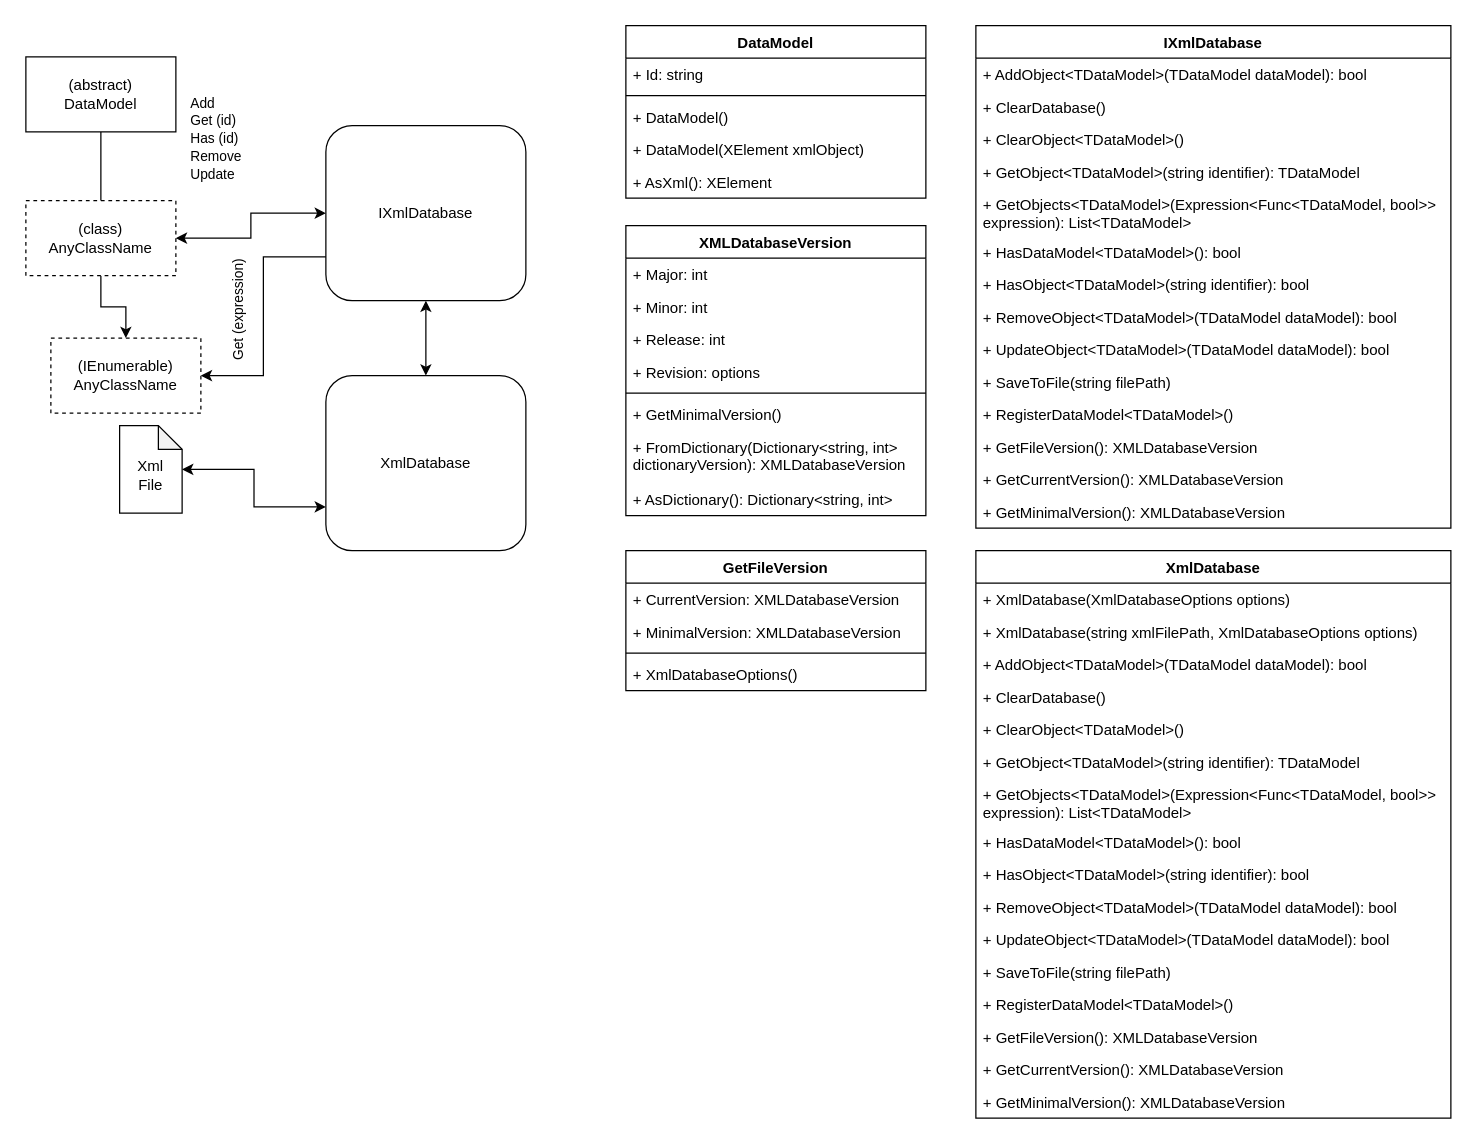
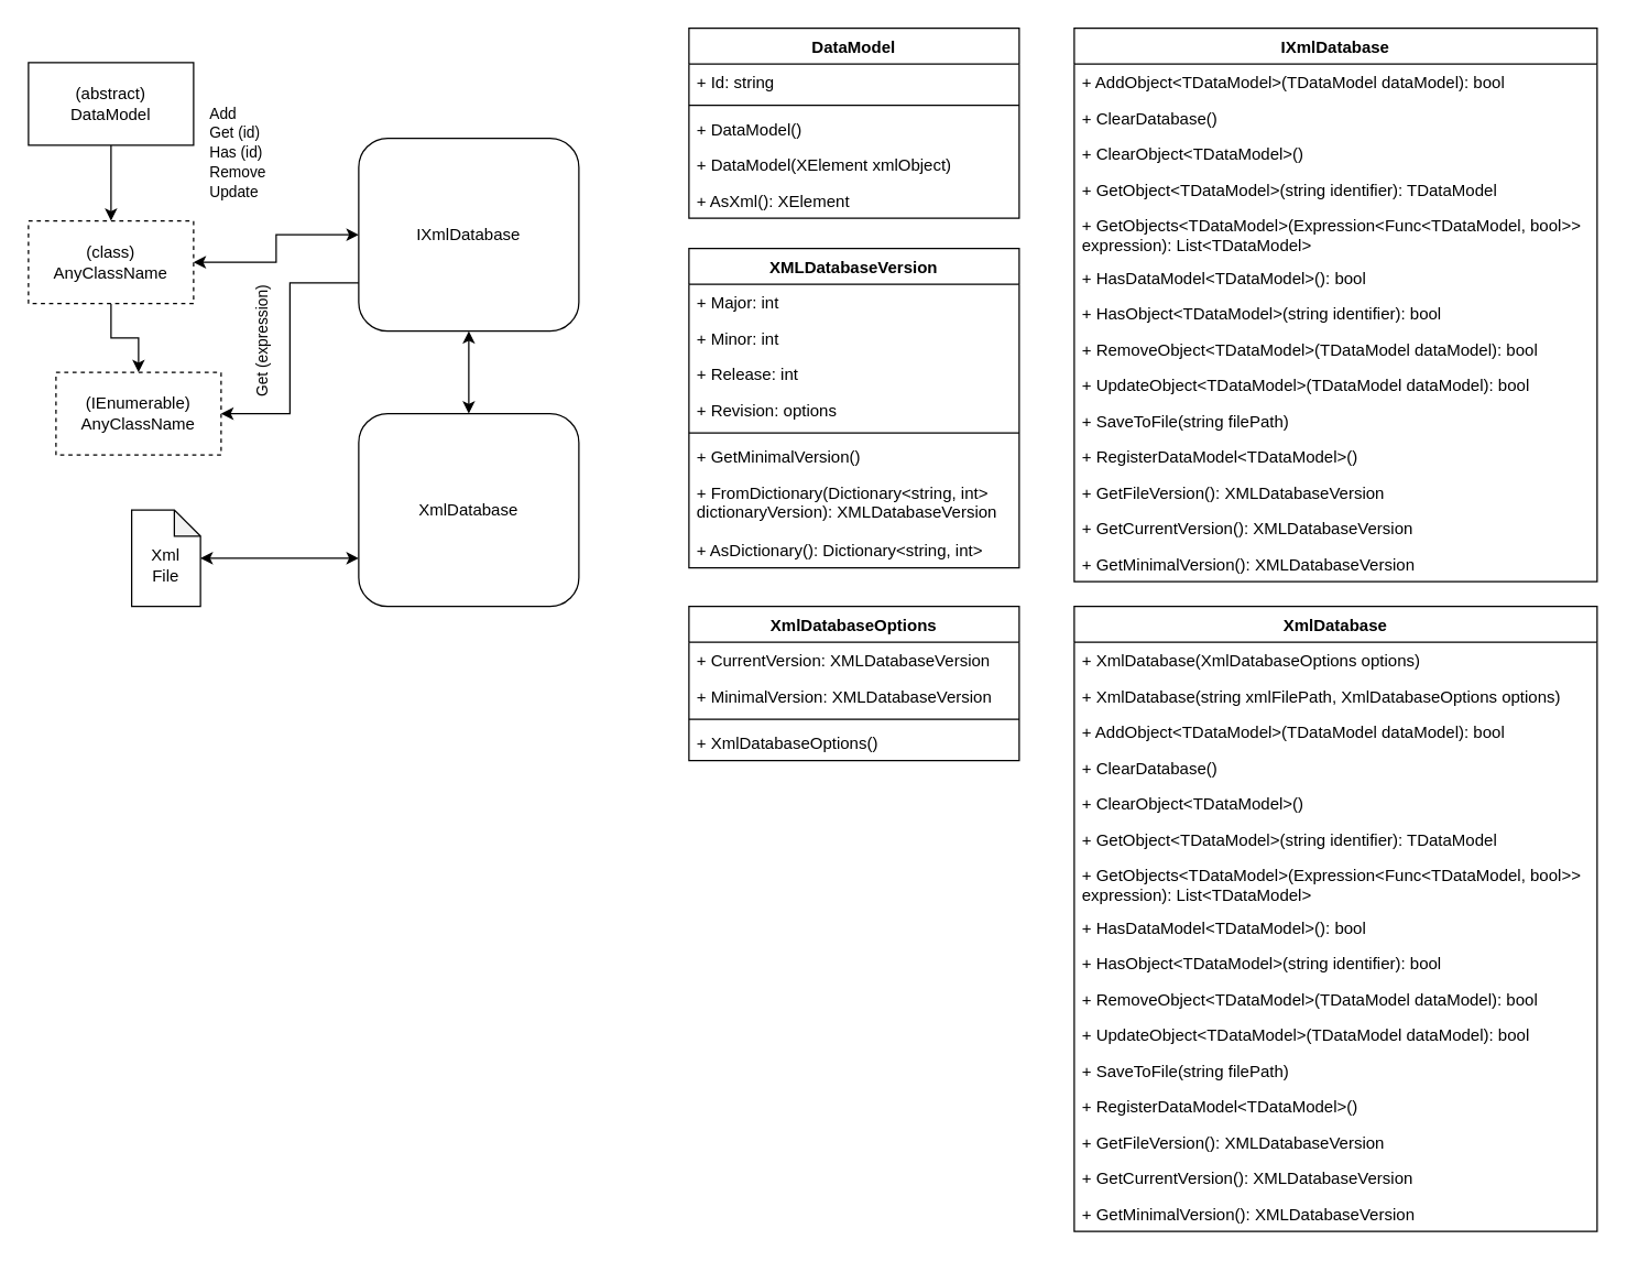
- <mxCell id="2" style="edgeStyle=orthogonalEdgeStyle;rounded=0;orthogonalLoop=1;jettySize=auto;html=1;exitX=0.5;exitY=1;exitDx=0;exitDy=0;entryX=0.5;entryY=0;entryDx=0;entryDy=0;endArrow=none;" edge="1" parent="1" source="3" target="5"><mxGeometry relative="1" as="geometry" /></mxCell>
+ <mxCell id="2" style="edgeStyle=orthogonalEdgeStyle;rounded=0;orthogonalLoop=1;jettySize=auto;html=1;exitX=0.5;exitY=1;exitDx=0;exitDy=0;entryX=0.5;entryY=0;entryDx=0;entryDy=0;" edge="1" parent="1" source="3" target="5"><mxGeometry relative="1" as="geometry" /></mxCell>
- <mxCell id="11" value="Xml&lt;br&gt;File" style="shape=note;whiteSpace=wrap;html=1;backgroundOutline=1;darkOpacity=0.05;size=19;verticalAlign=middle;spacingTop=10;" vertex="1" parent="1"><mxGeometry x="95" y="340" width="50" height="70" as="geometry" /></mxCell>
+ <mxCell id="11" value="Xml&lt;br&gt;File" style="shape=note;whiteSpace=wrap;html=1;backgroundOutline=1;darkOpacity=0.05;size=19;verticalAlign=middle;spacingTop=10;" vertex="1" parent="1"><mxGeometry x="95" y="370" width="50" height="70" as="geometry" /></mxCell>
- <mxCell id="63" value="GetFileVersion" style="swimlane;fontStyle=1;align=center;verticalAlign=top;childLayout=stackLayout;horizontal=1;startSize=26;horizontalStack=0;resizeParent=1;resizeParentMax=0;resizeLast=0;collapsible=1;marginBottom=0;" vertex="1" parent="1"><mxGeometry x="500" y="440" width="240" height="112" as="geometry" /></mxCell>
+ <mxCell id="63" value="XmlDatabaseOptions" style="swimlane;fontStyle=1;align=center;verticalAlign=top;childLayout=stackLayout;horizontal=1;startSize=26;horizontalStack=0;resizeParent=1;resizeParentMax=0;resizeLast=0;collapsible=1;marginBottom=0;" vertex="1" parent="1"><mxGeometry x="500" y="440" width="240" height="112" as="geometry" /></mxCell>
